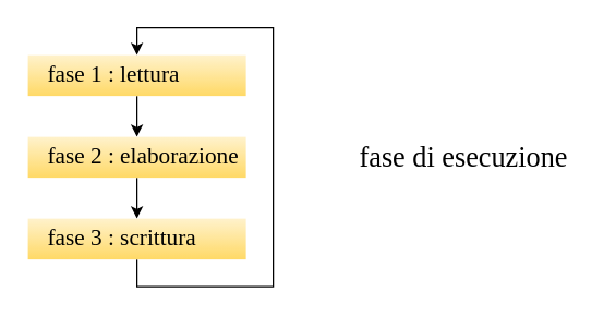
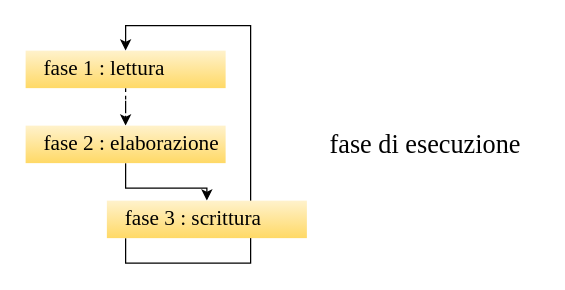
- <mxCell id="2" style="edgeStyle=orthogonalEdgeStyle;rounded=0;orthogonalLoop=1;jettySize=auto;html=1;entryX=0.5;entryY=0;entryDx=0;entryDy=0;" edge="1" parent="1" source="3" target="5"><mxGeometry relative="1" as="geometry" /></mxCell>
+ <mxCell id="2" style="edgeStyle=orthogonalEdgeStyle;rounded=0;orthogonalLoop=1;jettySize=auto;html=1;entryX=0.5;entryY=0;entryDx=0;entryDy=0;dashed=1;" edge="1" parent="1" source="3" target="5"><mxGeometry relative="1" as="geometry" /></mxCell>
- <mxCell id="7" value="&amp;nbsp; &amp;nbsp;fase 3 : scrittura" style="rounded=0;whiteSpace=wrap;html=1;fontFamily=Times New Roman;fontSize=17;fillColor=#fff2cc;gradientColor=#ffd966;strokeColor=none;align=left;verticalAlign=middle;" vertex="1" parent="1"><mxGeometry x="20" y="160" width="160" height="30" as="geometry" /></mxCell>
+ <mxCell id="7" value="&amp;nbsp; &amp;nbsp;fase 3 : scrittura" style="rounded=0;whiteSpace=wrap;html=1;fontFamily=Times New Roman;fontSize=17;fillColor=#fff2cc;gradientColor=#ffd966;strokeColor=none;align=left;verticalAlign=middle;" vertex="1" parent="1"><mxGeometry x="85" y="160" width="160" height="30" as="geometry" /></mxCell>
